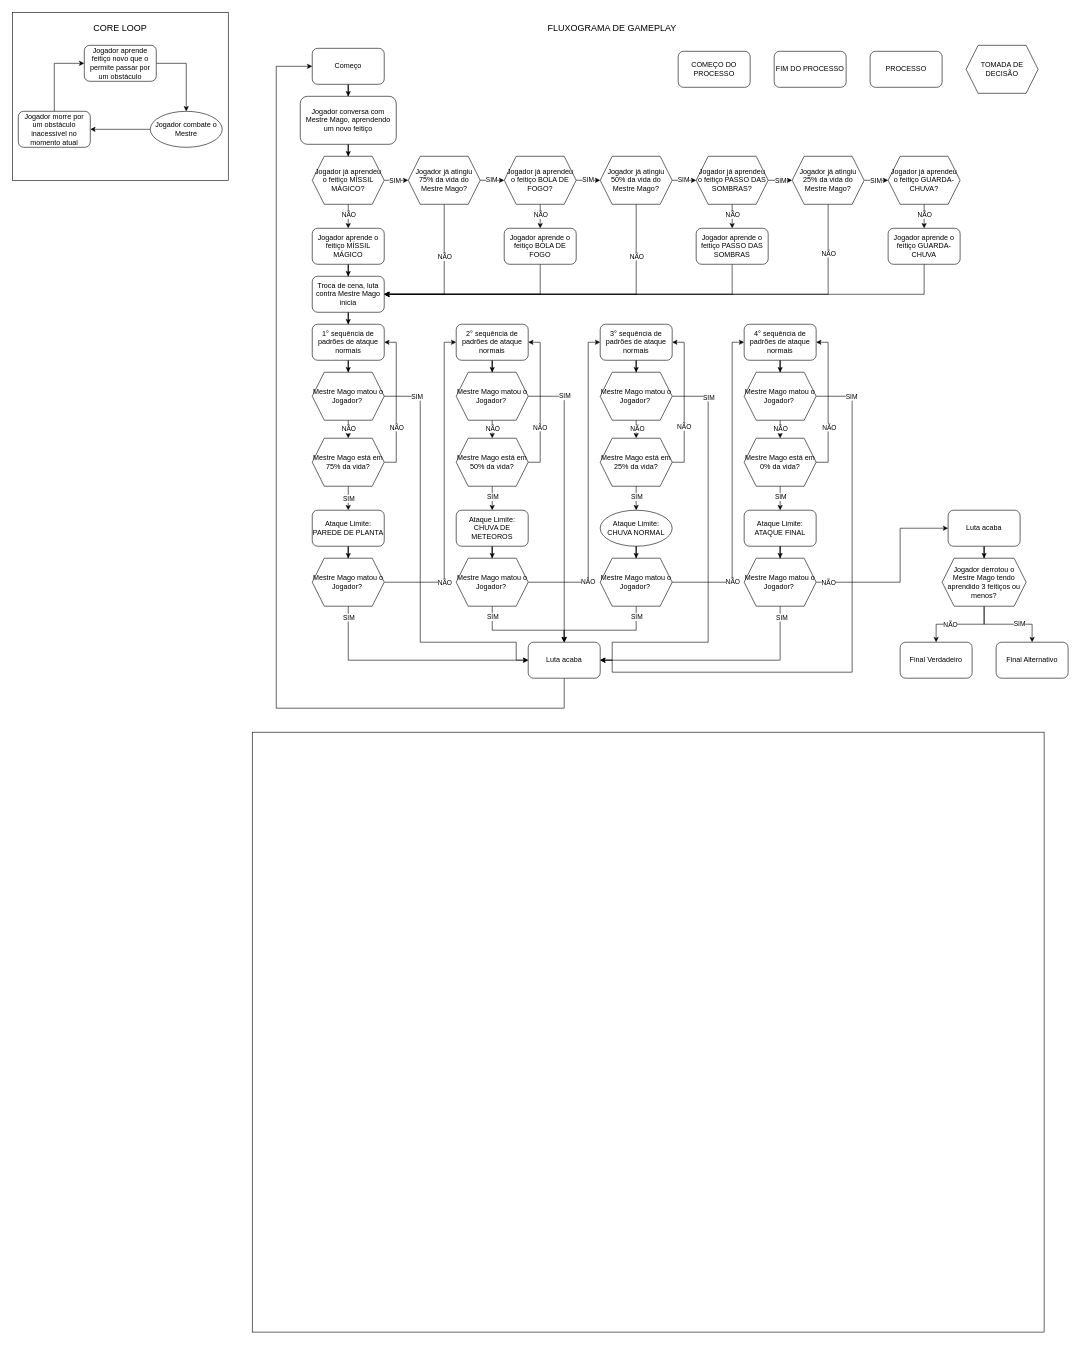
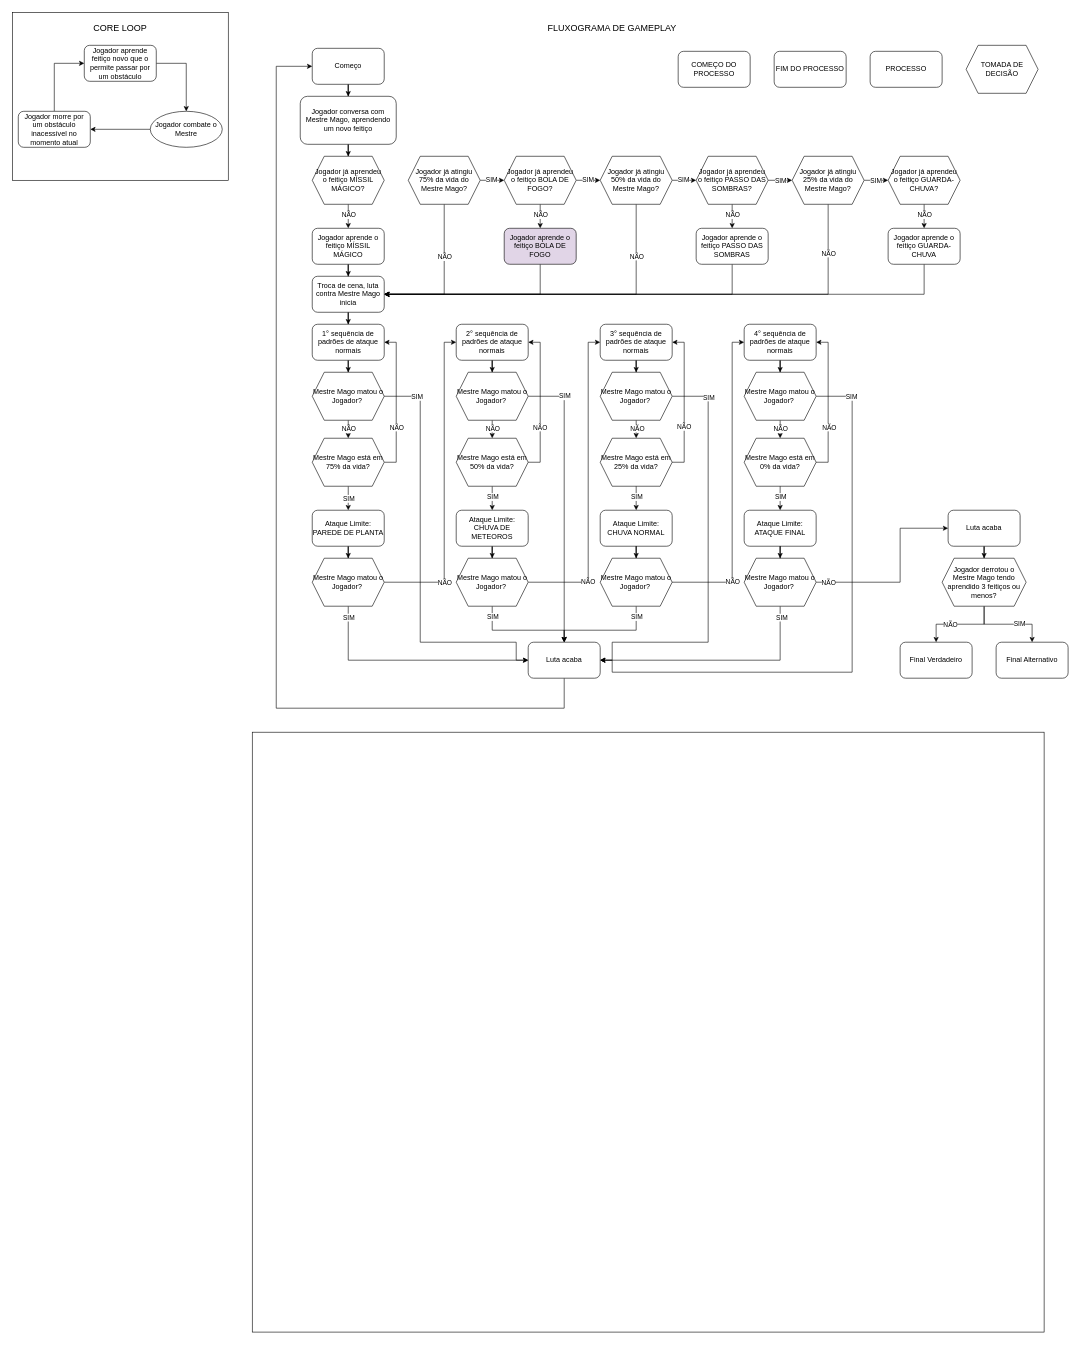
- <mxCell id="36" style="edgeStyle=orthogonalEdgeStyle;rounded=0;orthogonalLoop=1;jettySize=auto;html=1;entryX=0;entryY=0.5;entryDx=0;entryDy=0;" edge="1" parent="1" source="38" target="101"><mxGeometry relative="1" as="geometry"><mxPoint x="660" y="390" as="targetPoint" /><Array as="points"><mxPoint x="670" y="300" /><mxPoint x="670" y="300" /></Array></mxGeometry></mxCell>
- <mxCell id="37" value="SIM" style="edgeLabel;html=1;align=center;verticalAlign=middle;resizable=0;points=[];" vertex="1" connectable="0" parent="36"><mxGeometry x="-0.15" relative="1" as="geometry"><mxPoint as="offset" /></mxGeometry></mxCell>
- <mxCell id="47" value="Jogador aprende o feitiço&amp;nbsp;BOLA DE FOGO" style="rounded=1;whiteSpace=wrap;html=1;" vertex="1" parent="1"><mxGeometry x="840" y="380" width="120" height="60" as="geometry" /></mxCell>
+ <mxCell id="47" value="Jogador aprende o feitiço&amp;nbsp;BOLA DE FOGO" style="rounded=1;whiteSpace=wrap;html=1;fillColor=#e1d5e7;" vertex="1" parent="1"><mxGeometry x="840" y="380" width="120" height="60" as="geometry" /></mxCell>
- <mxCell id="79" value="Ataque Limite: CHUVA NORMAL" style="ellipse;whiteSpace=wrap;html=1;" vertex="1" parent="1"><mxGeometry x="1000" y="850" width="120" height="60" as="geometry" /></mxCell>
+ <mxCell id="79" value="Ataque Limite: CHUVA NORMAL" style="rounded=1;whiteSpace=wrap;html=1;" vertex="1" parent="1"><mxGeometry x="1000" y="850" width="120" height="60" as="geometry" /></mxCell>
